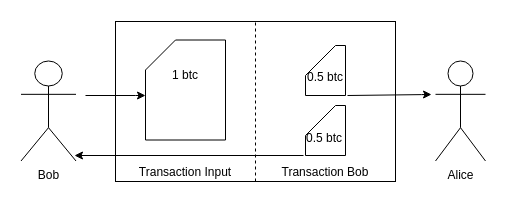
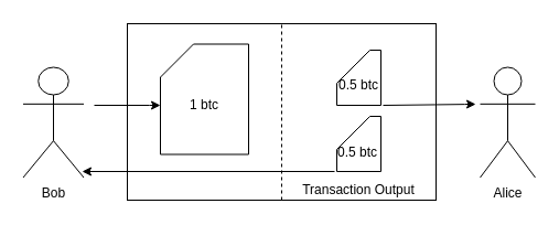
- <mxCell id="10" value="1 btc" style="text;html=1;strokeColor=none;fillColor=none;align=center;verticalAlign=middle;whiteSpace=wrap;rounded=0;" vertex="1" parent="1"><mxGeometry x="165" y="65" width="40" height="20" as="geometry" /></mxCell>
+ <mxCell id="10" value="1 btc" style="text;html=1;strokeColor=none;fillColor=none;align=center;verticalAlign=middle;whiteSpace=wrap;rounded=0;" vertex="1" parent="1"><mxGeometry x="165" y="85" width="40" height="20" as="geometry" /></mxCell>
- <mxCell id="6" value="Transaction Input" style="text;html=1;strokeColor=none;fillColor=none;align=center;verticalAlign=middle;whiteSpace=wrap;rounded=0;" vertex="1" parent="1"><mxGeometry x="115" y="162" width="140" height="20" as="geometry" /></mxCell>
- <mxCell id="7" value="Transaction Bob" style="text;html=1;strokeColor=none;fillColor=none;align=center;verticalAlign=middle;whiteSpace=wrap;rounded=0;" vertex="1" parent="1"><mxGeometry x="255" y="162" width="140" height="20" as="geometry" /></mxCell>
+ <mxCell id="7" value="Transaction Output" style="text;html=1;strokeColor=none;fillColor=none;align=center;verticalAlign=middle;whiteSpace=wrap;rounded=0;" vertex="1" parent="1"><mxGeometry x="255" y="162" width="140" height="20" as="geometry" /></mxCell>
